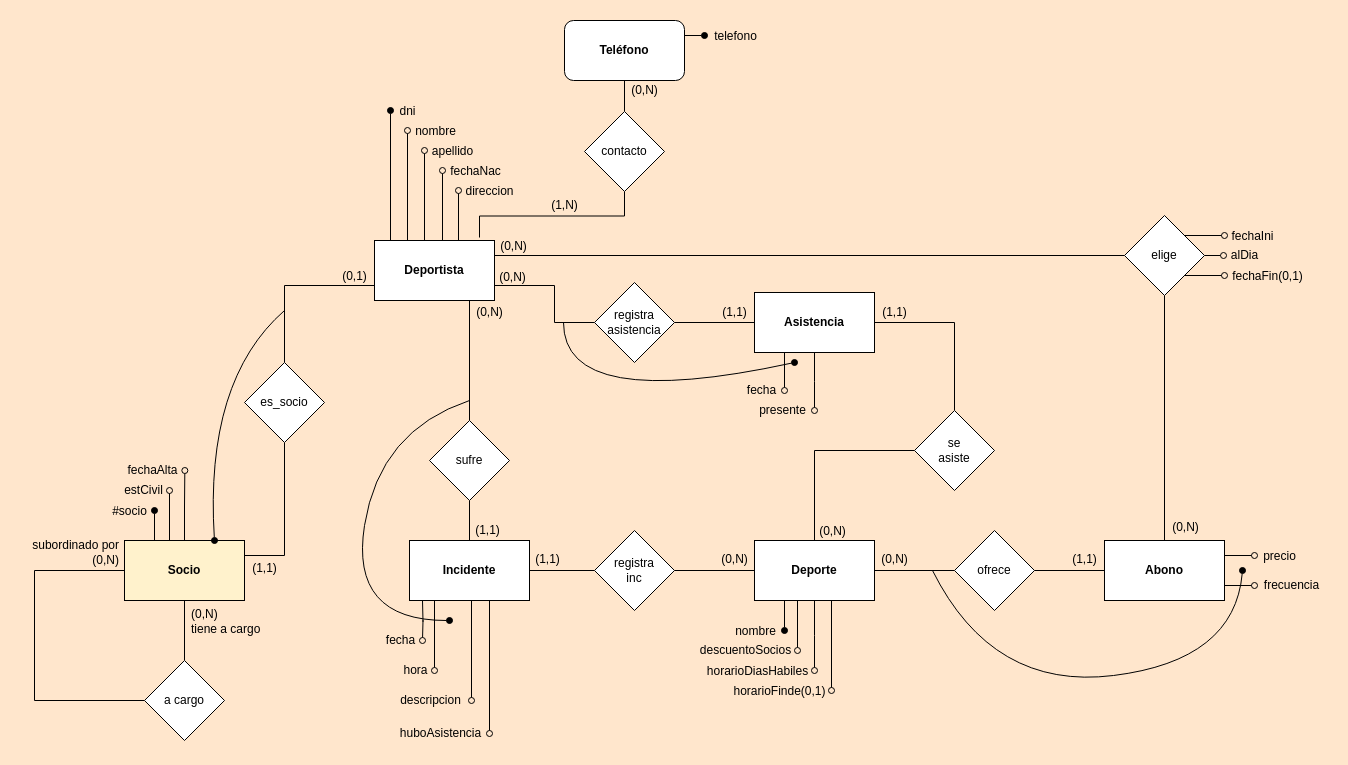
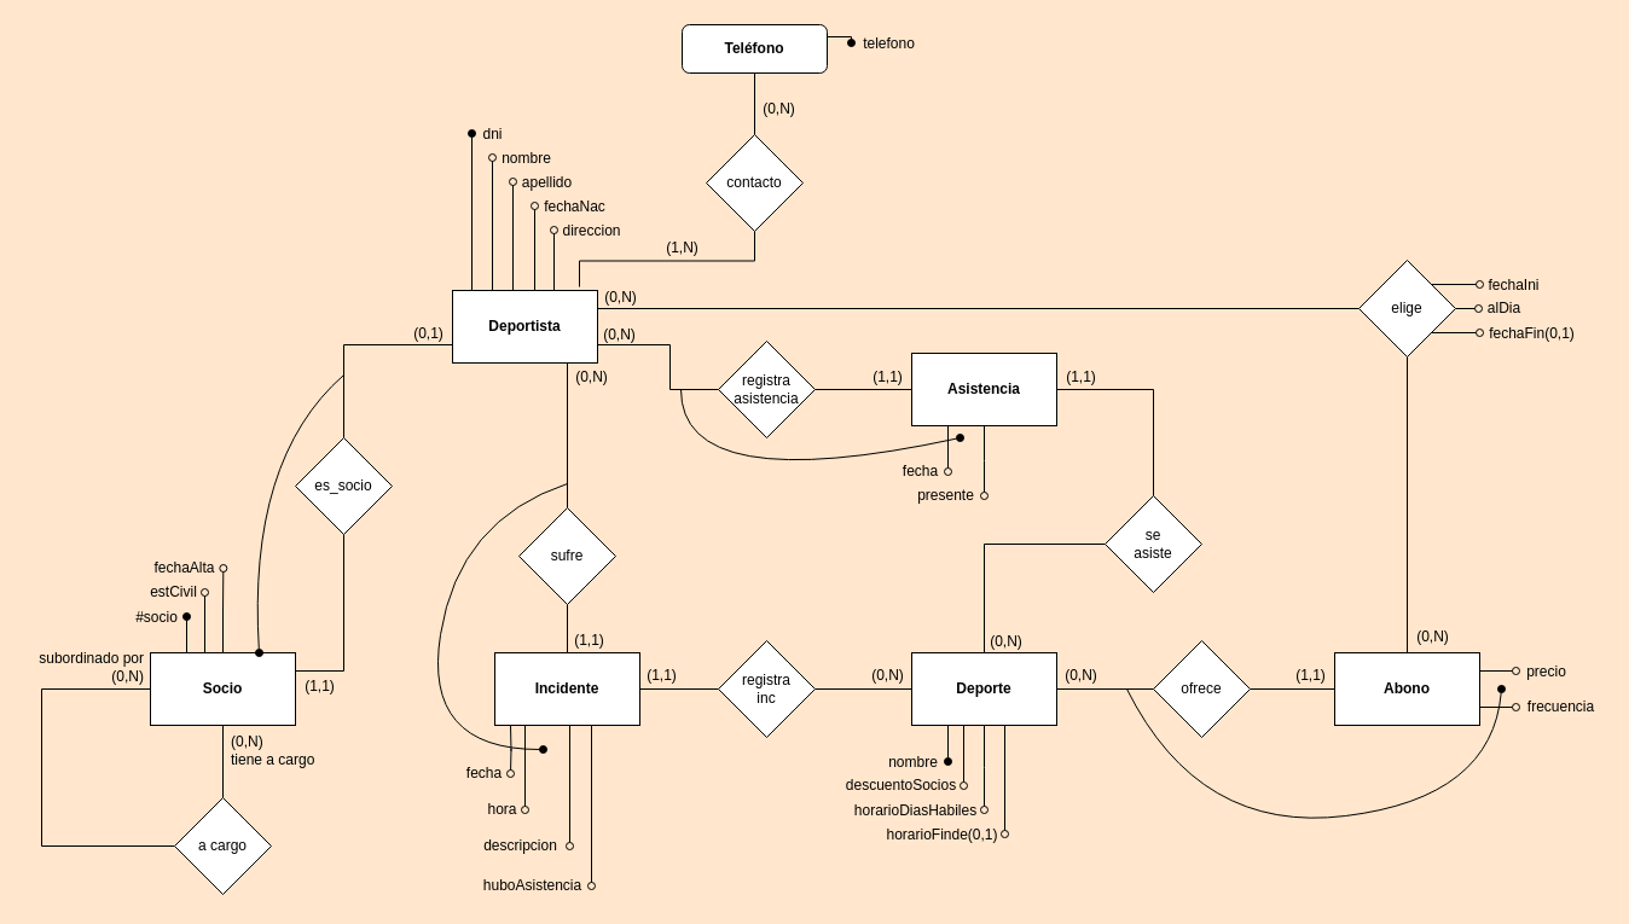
- <mxCell id="100" value="Teléfono" style="rounded=1;whiteSpace=wrap;html=1;fontStyle=1;shadow=0;glass=0;" vertex="1" parent="1"><mxGeometry x="564" y="20" width="120" height="60" as="geometry" /></mxCell>
+ <mxCell id="100" value="Teléfono" style="rounded=1;whiteSpace=wrap;html=1;fontStyle=1;shadow=0;glass=0;" vertex="1" parent="1"><mxGeometry x="564" y="20" width="120" height="40" as="geometry" /></mxCell>
- <mxCell id="6" value="Socio" style="rounded=0;whiteSpace=wrap;html=1;fontStyle=1;fillColor=#fff2cc;" parent="1" vertex="1"><mxGeometry x="124" y="540" width="120" height="60" as="geometry" /></mxCell>
+ <mxCell id="6" value="Socio" style="rounded=0;whiteSpace=wrap;html=1;fontStyle=1" parent="1" vertex="1"><mxGeometry x="124" y="540" width="120" height="60" as="geometry" /></mxCell>
